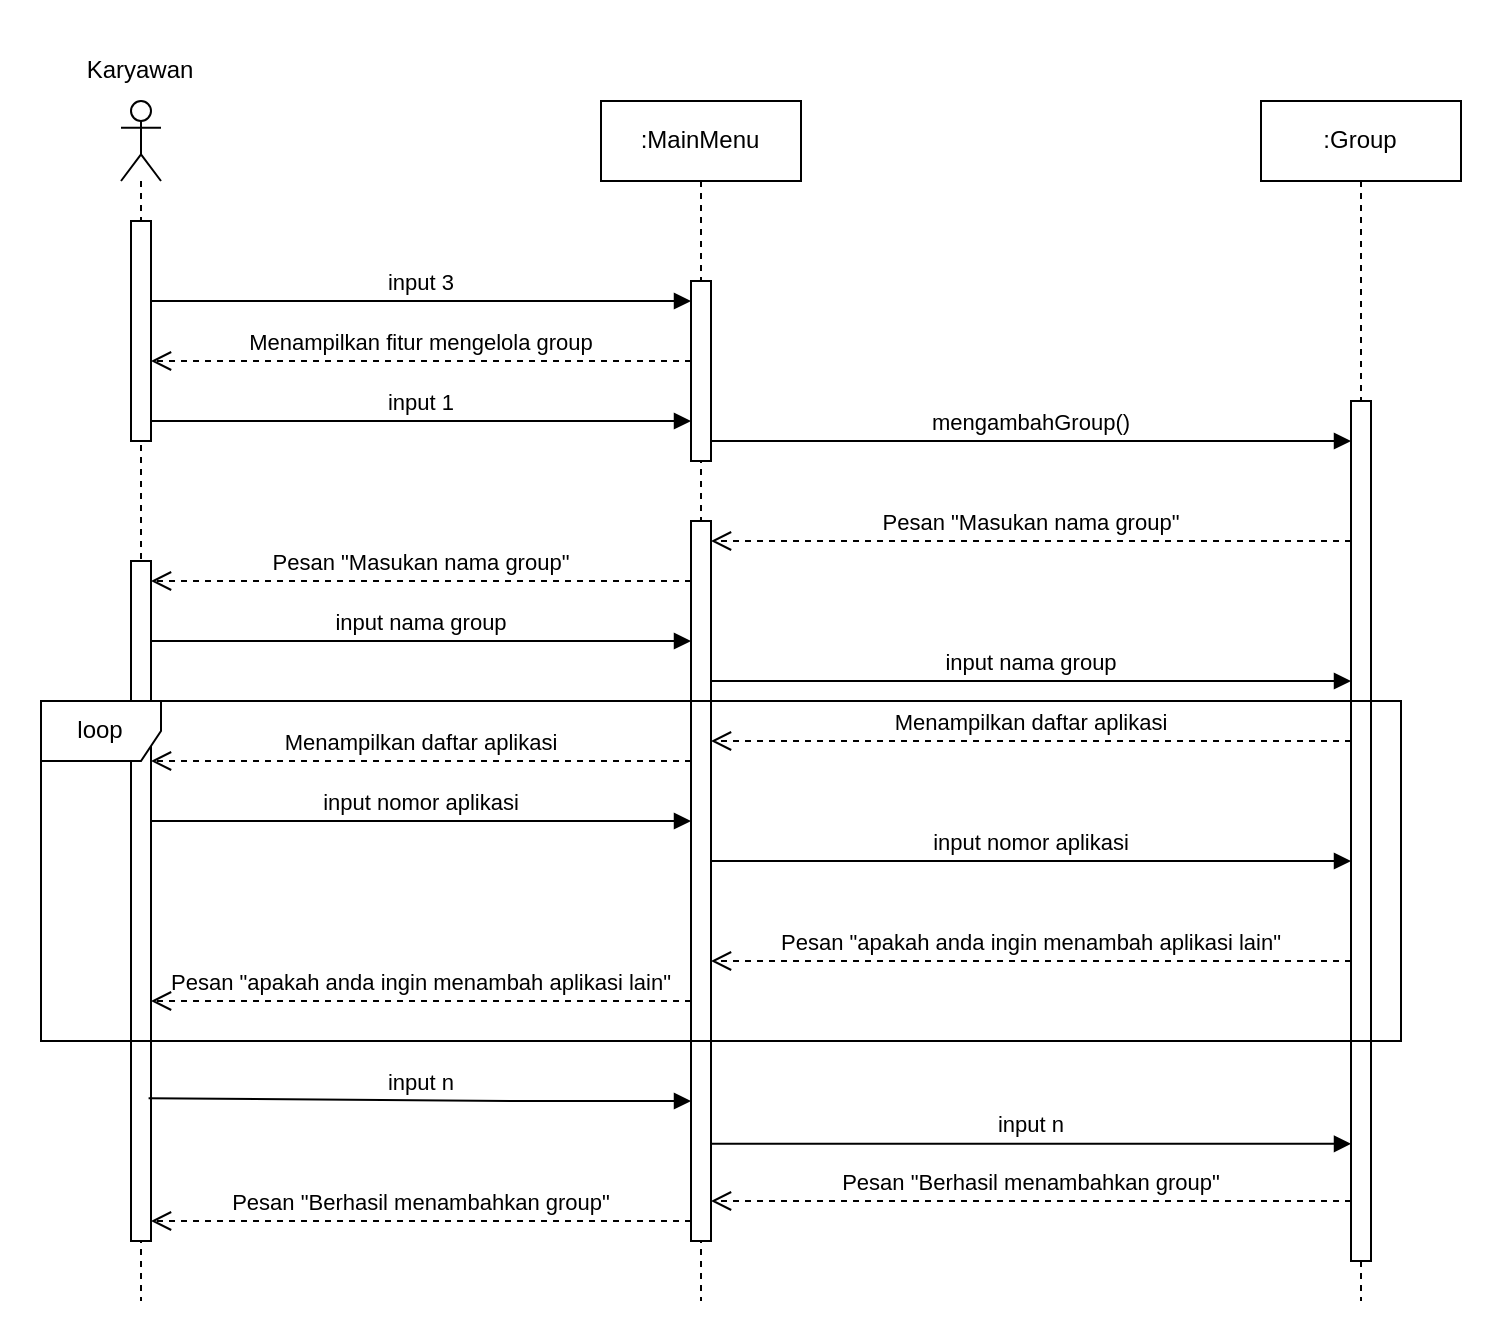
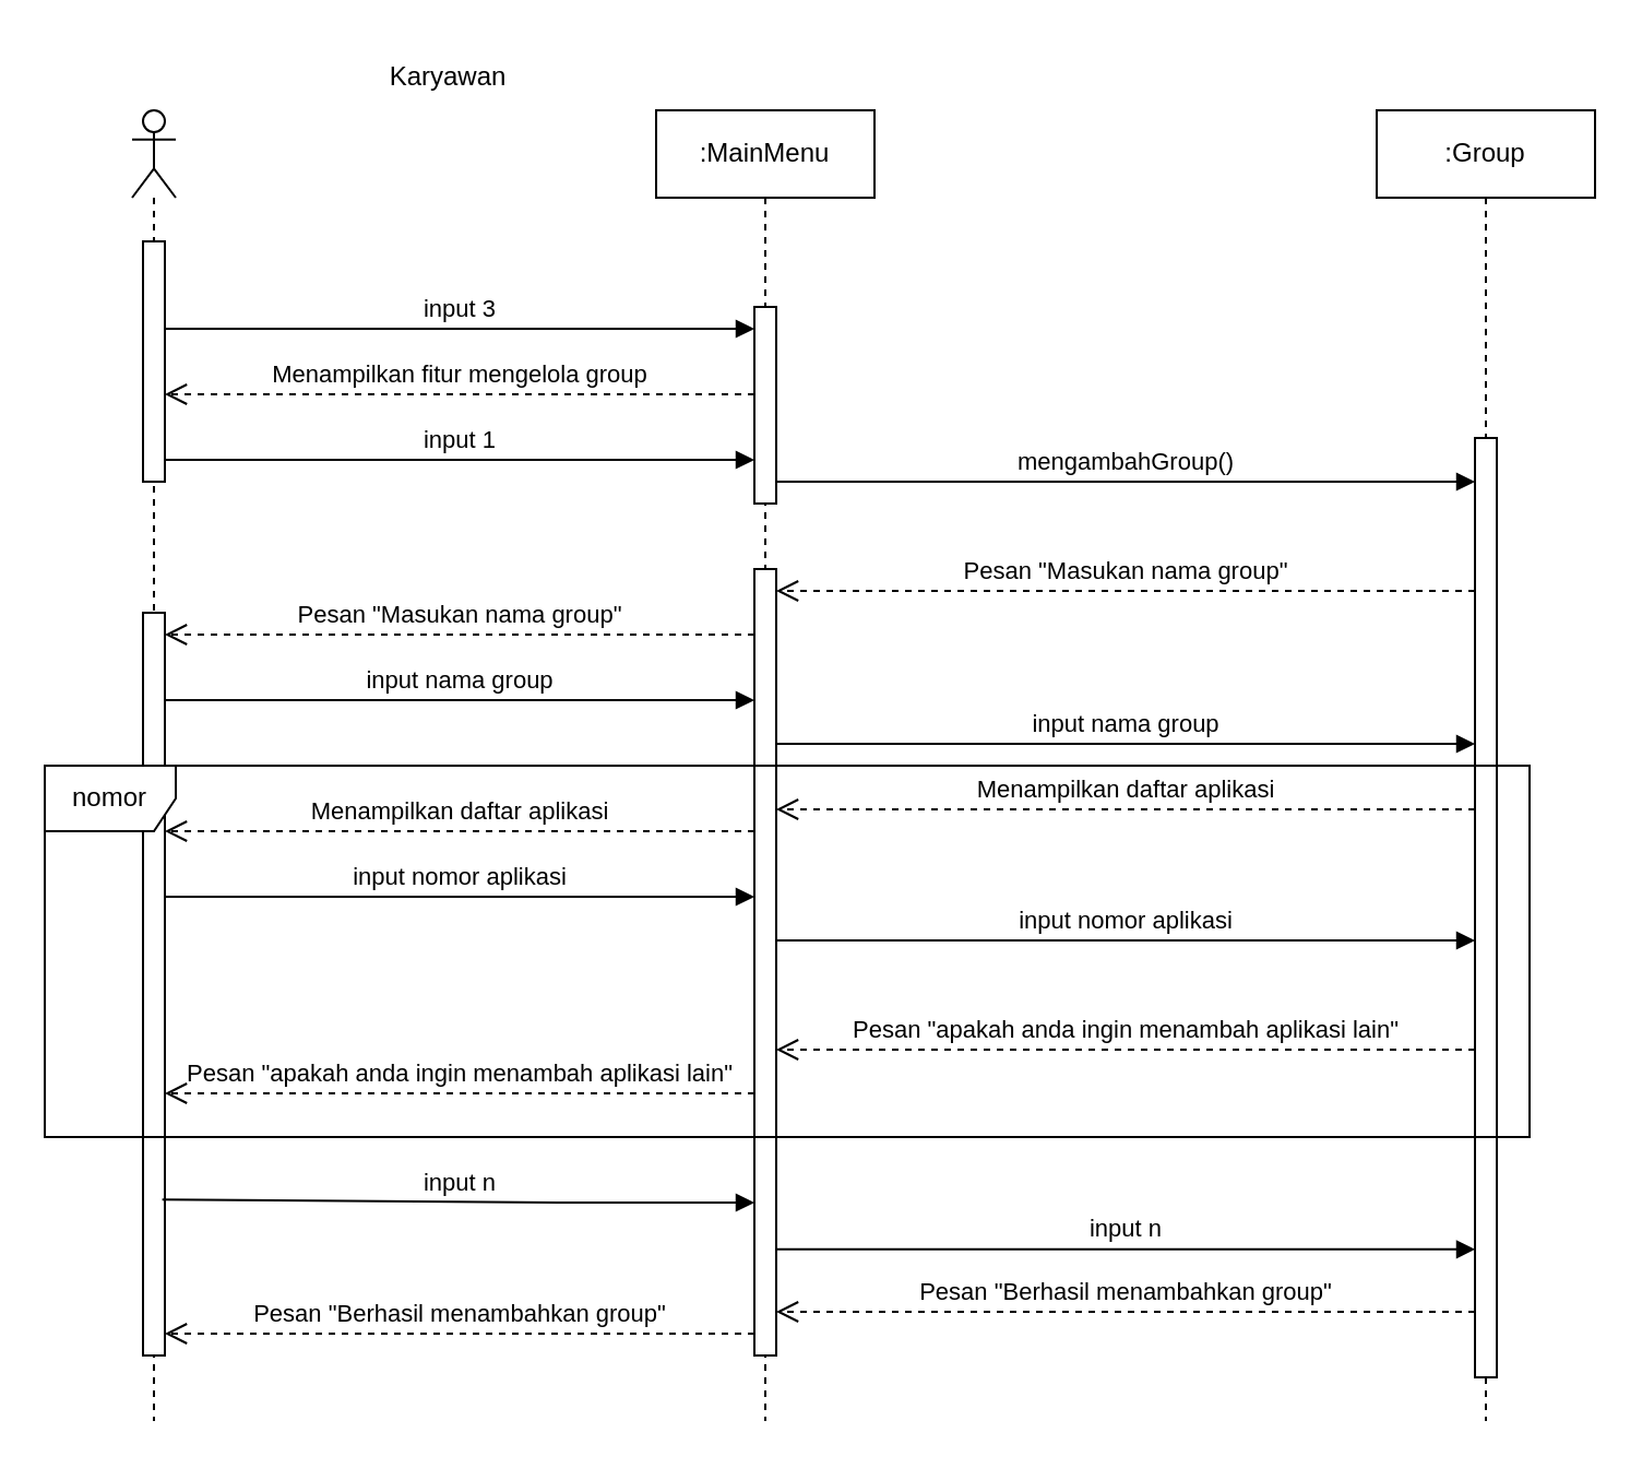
- <mxCell id="5" value="Karyawan" style="text;html=1;strokeColor=none;fillColor=none;align=center;verticalAlign=middle;whiteSpace=wrap;rounded=0;" vertex="1" parent="1"><mxGeometry x="40" y="20" width="60" height="30" as="geometry" /></mxCell>
+ <mxCell id="5" value="Karyawan" style="text;html=1;strokeColor=none;fillColor=none;align=center;verticalAlign=middle;whiteSpace=wrap;rounded=0;" vertex="1" parent="1"><mxGeometry x="175" y="20" width="60" height="30" as="geometry" /></mxCell>
- <mxCell id="23" value="loop" style="shape=umlFrame;whiteSpace=wrap;html=1;" vertex="1" parent="1"><mxGeometry y="350" width="680" height="170" as="geometry" x="20" /></mxCell>
+ <mxCell id="23" value="nomor" style="shape=umlFrame;whiteSpace=wrap;html=1;" vertex="1" parent="1"><mxGeometry y="350" width="680" height="170" as="geometry" x="20" /></mxCell>
